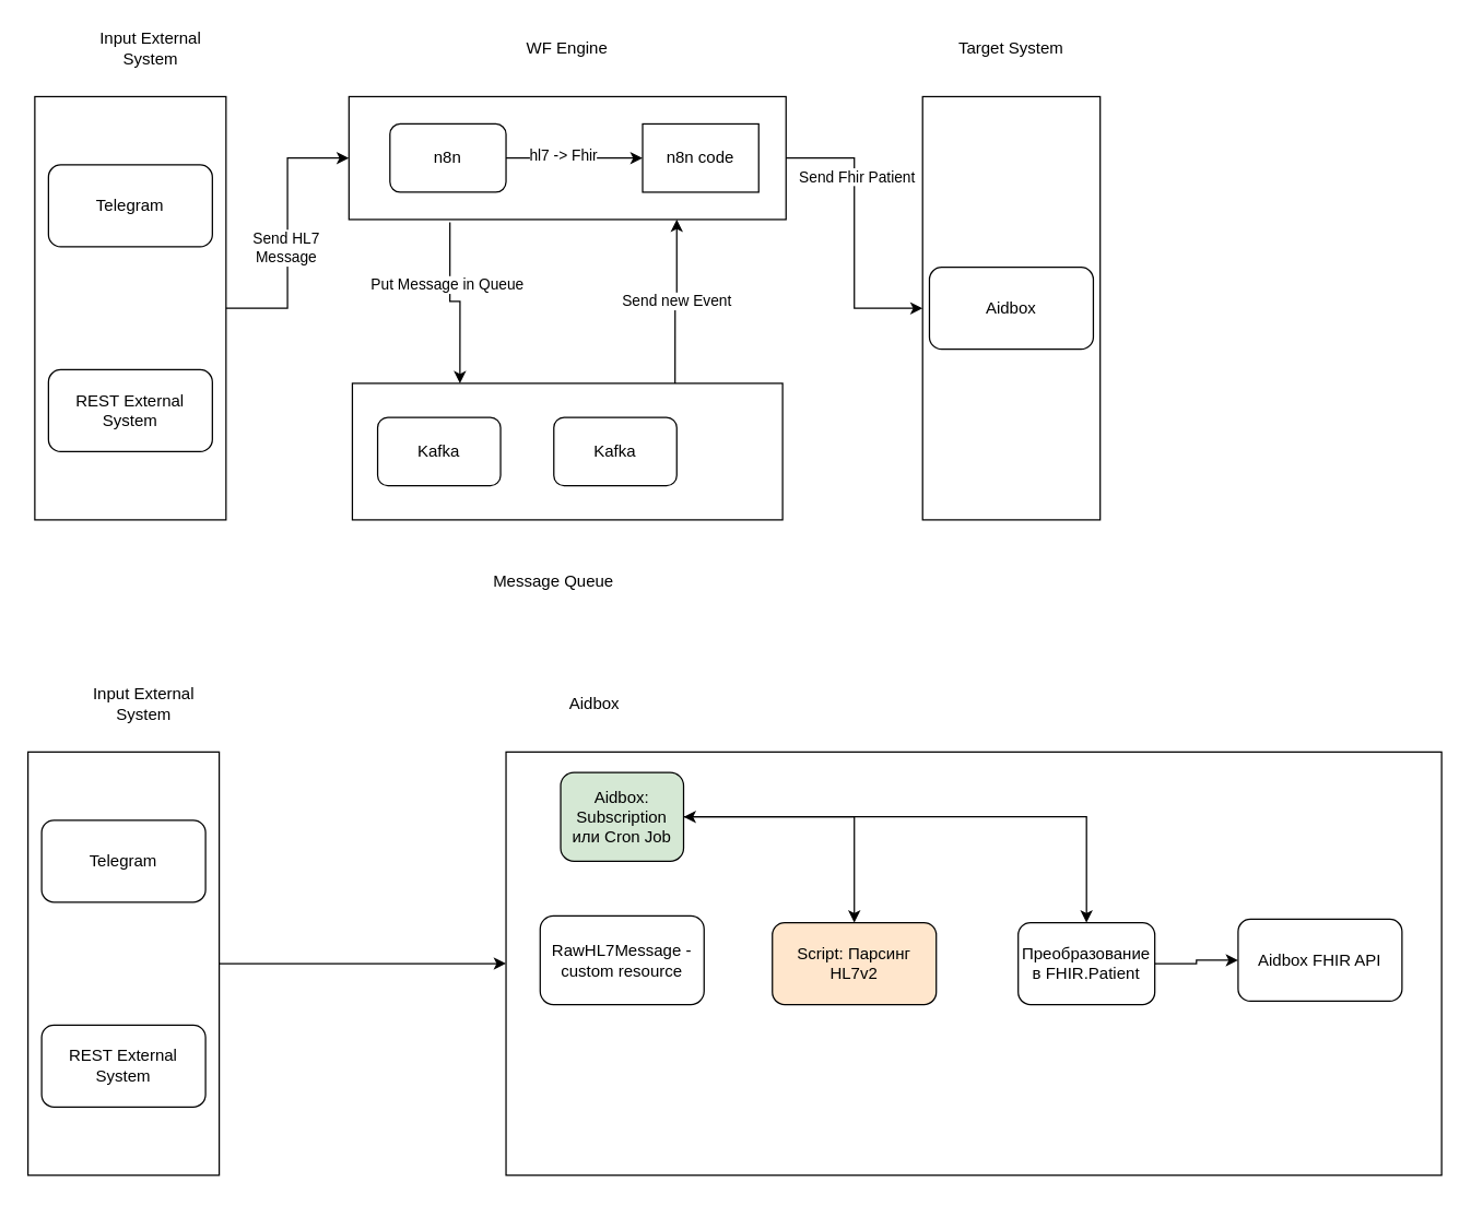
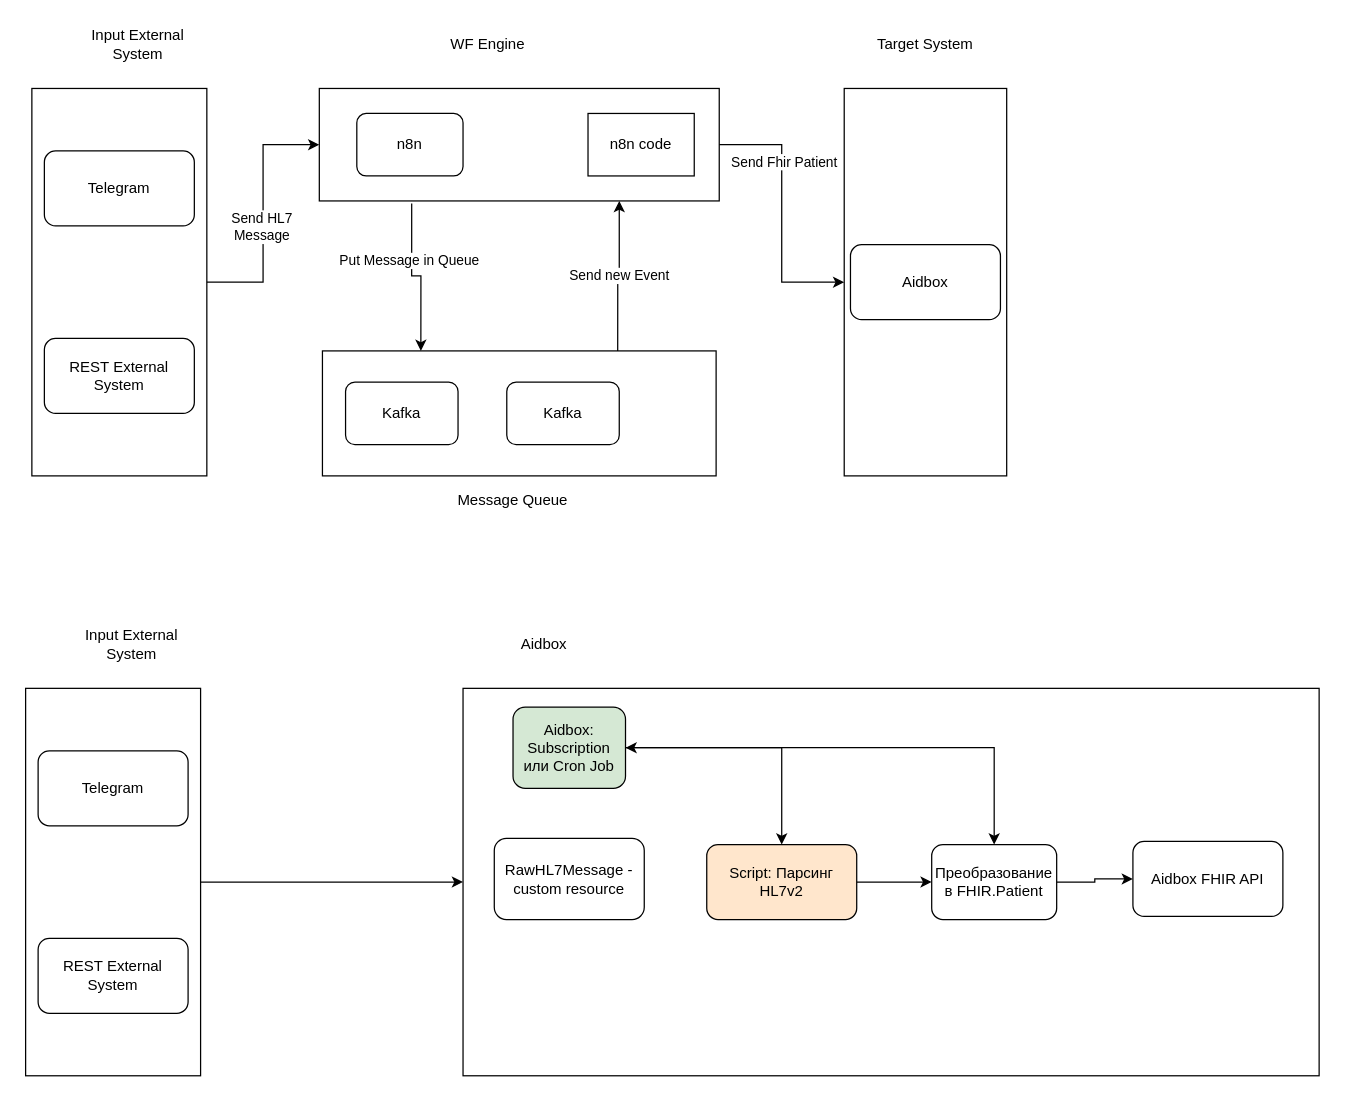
- <mxCell id="12" value="WF Engine" style="text;html=1;align=center;verticalAlign=middle;whiteSpace=wrap;rounded=0;" vertex="1" parent="1"><mxGeometry x="360" y="20" width="110" height="30" as="geometry" /></mxCell>
+ <mxCell id="12" value="WF Engine" style="text;html=1;align=center;verticalAlign=middle;whiteSpace=wrap;rounded=0;" vertex="1" parent="1"><mxGeometry x="335" y="20" width="110" height="30" as="geometry" /></mxCell>
- <mxCell id="19" style="edgeStyle=orthogonalEdgeStyle;rounded=0;orthogonalLoop=1;jettySize=auto;html=1;entryX=0;entryY=0.5;entryDx=0;entryDy=0;" edge="1" parent="1" source="21" target="24"><mxGeometry relative="1" as="geometry" /></mxCell>
- <mxCell id="20" value="hl7 -&amp;gt; Fhir" style="edgeLabel;html=1;align=center;verticalAlign=middle;resizable=0;points=[];" vertex="1" connectable="0" parent="19"><mxGeometry x="-0.18" y="3" relative="1" as="geometry"><mxPoint as="offset" /></mxGeometry></mxCell>
- <mxCell id="15" value="Message Queue" style="text;html=1;align=center;verticalAlign=middle;whiteSpace=wrap;rounded=0;" vertex="1" parent="1"><mxGeometry x="350" y="410" width="110" height="30" as="geometry" /></mxCell>
+ <mxCell id="15" value="Message Queue" style="text;html=1;align=center;verticalAlign=middle;whiteSpace=wrap;rounded=0;" vertex="1" parent="1"><mxGeometry x="355" y="385" width="110" height="30" as="geometry" /></mxCell>
+ <mxCell id="40" style="edgeStyle=orthogonalEdgeStyle;rounded=0;orthogonalLoop=1;jettySize=auto;html=1;entryX=0;entryY=0.5;entryDx=0;entryDy=0;" edge="1" parent="1" source="41" target="39"><mxGeometry relative="1" as="geometry" /></mxCell>
